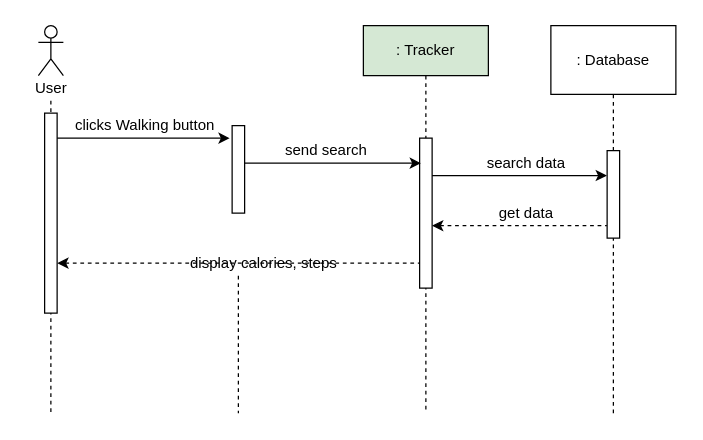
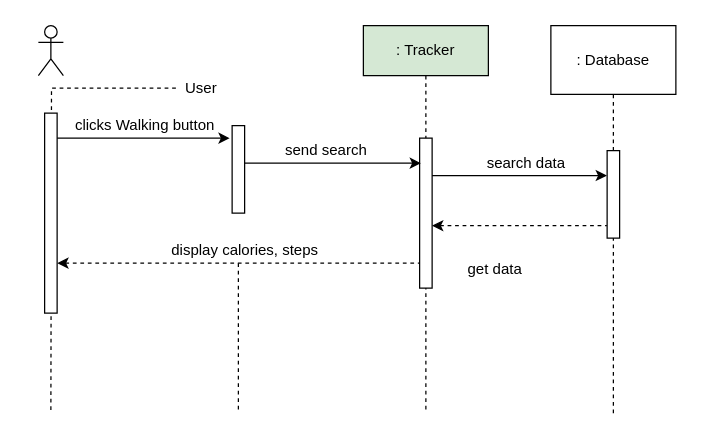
- <mxCell id="12" value="User" style="text;html=1;align=center;verticalAlign=middle;resizable=0;points=[];autosize=1;strokeColor=none;" vertex="1" parent="1"><mxGeometry x="20" y="60" width="40" height="20" as="geometry" /></mxCell>
+ <mxCell id="12" value="User" style="text;html=1;align=center;verticalAlign=middle;resizable=0;points=[];autosize=1;strokeColor=none;" vertex="1" parent="1"><mxGeometry x="140" y="60" width="40" height="20" as="geometry" /></mxCell>
- <mxCell id="23" value="get data" style="text;html=1;align=center;verticalAlign=middle;resizable=0;points=[];autosize=1;strokeColor=none;" vertex="1" parent="1"><mxGeometry x="390" y="160" width="60" height="20" as="geometry" /></mxCell>
+ <mxCell id="23" value="get data" style="text;html=1;align=center;verticalAlign=middle;resizable=0;points=[];autosize=1;strokeColor=none;" vertex="1" parent="1"><mxGeometry x="365" y="205" width="60" height="20" as="geometry" /></mxCell>
- <mxCell id="20" value="display calories, steps" style="text;html=1;align=center;verticalAlign=middle;resizable=0;points=[];autosize=1;" vertex="1" parent="1"><mxGeometry x="145" y="200" width="130" height="20" as="geometry" /></mxCell>
+ <mxCell id="20" value="display calories, steps" style="text;html=1;align=center;verticalAlign=middle;resizable=0;points=[];autosize=1;" vertex="1" parent="1"><mxGeometry x="130" y="190" width="130" height="20" as="geometry" /></mxCell>
